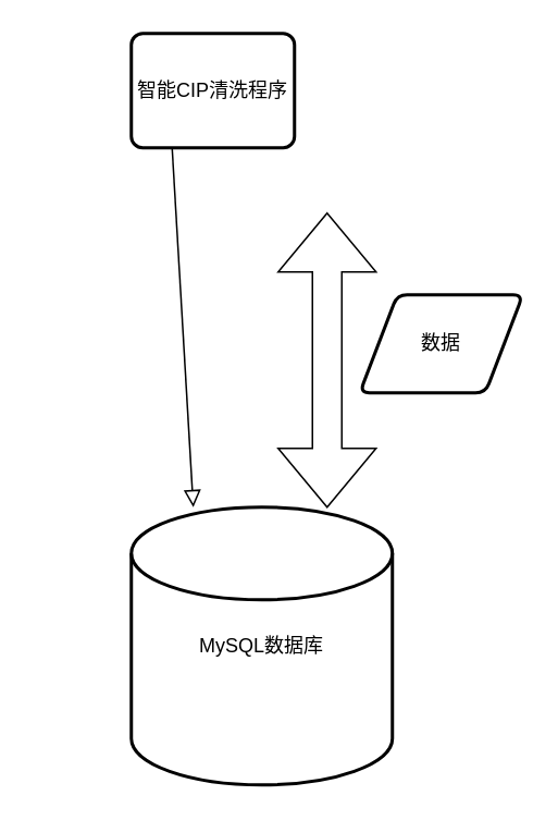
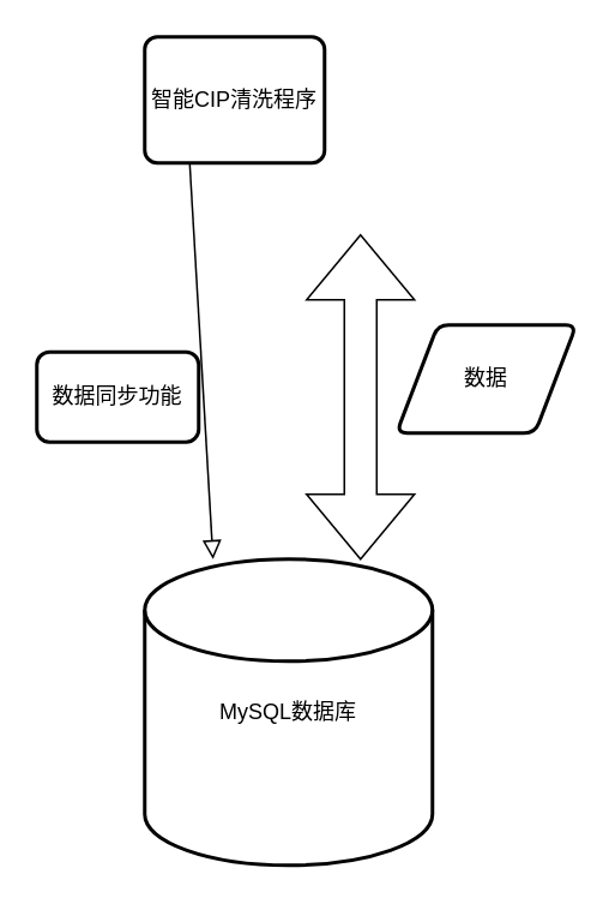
+ <mxCell id="6" value="数据同步功能" style="rounded=1;whiteSpace=wrap;html=1;absoluteArcSize=1;arcSize=14;strokeWidth=2;" vertex="1" parent="1"><mxGeometry x="20" y="195" width="90" height="50" as="geometry" /></mxCell>
